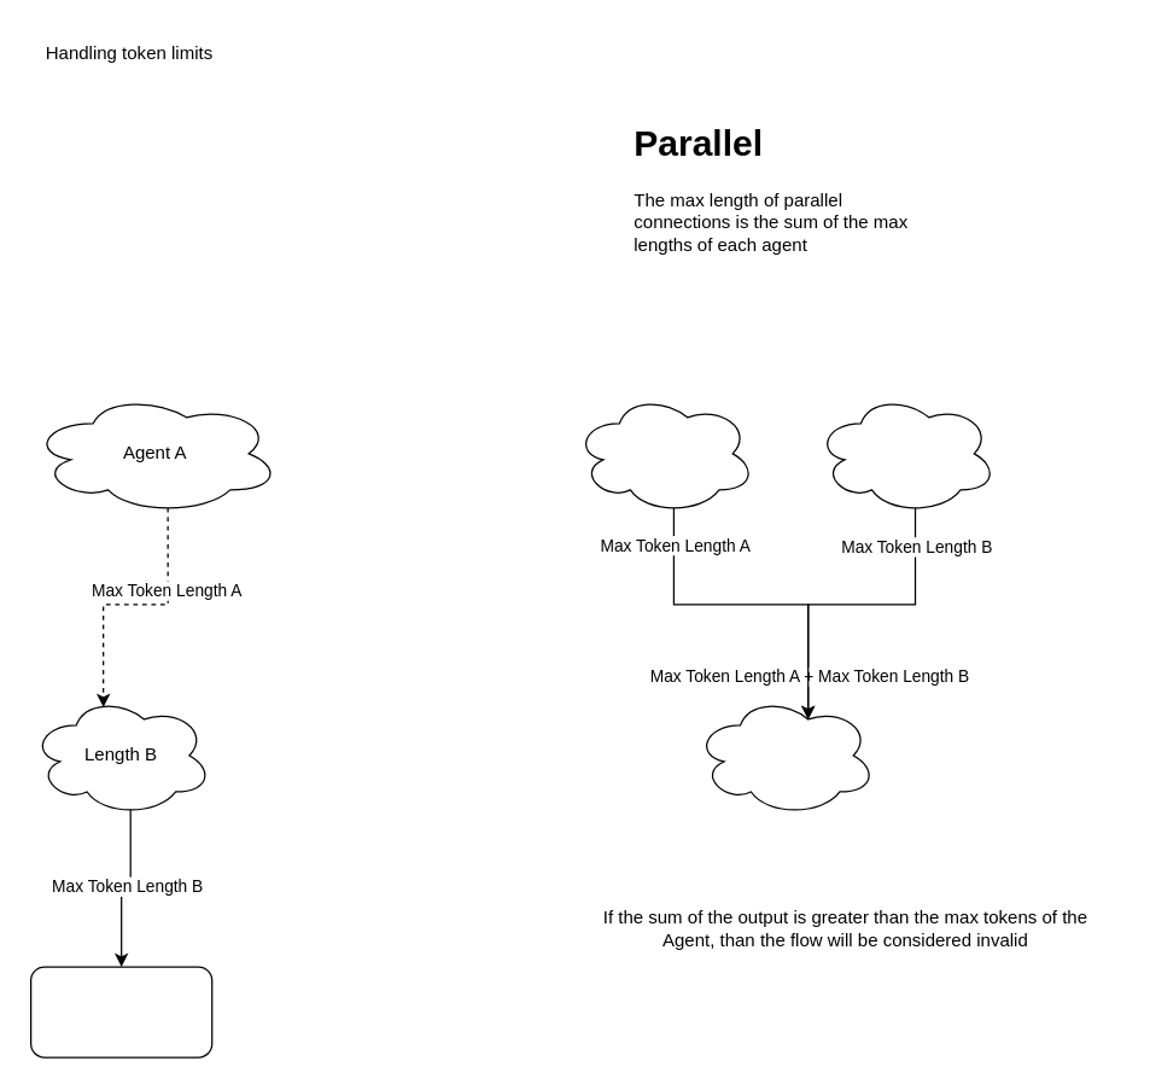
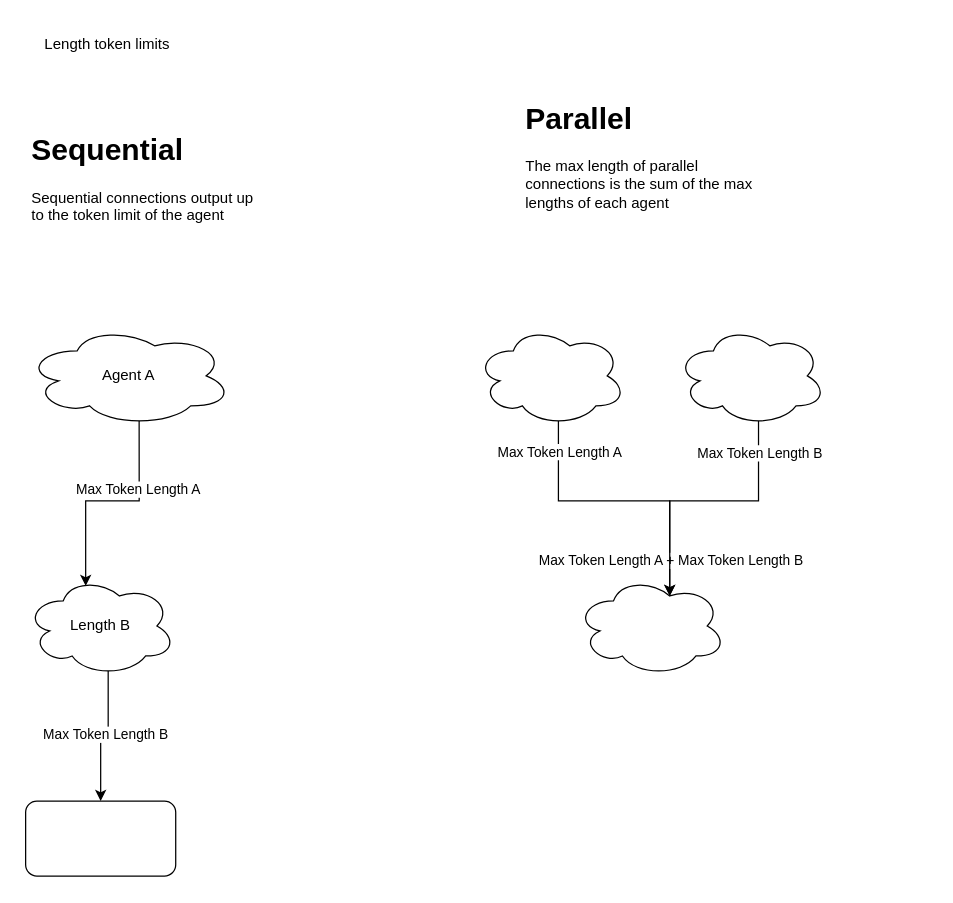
- <mxCell id="2" value="Handling token limits" style="text;html=1;align=center;verticalAlign=middle;resizable=0;points=[];autosize=1;strokeColor=none;fillColor=none;" vertex="1" parent="1"><mxGeometry x="20" y="20" width="130" height="30" as="geometry" /></mxCell>
+ <mxCell id="2" value="Length token limits" style="text;html=1;align=center;verticalAlign=middle;resizable=0;points=[];autosize=1;strokeColor=none;fillColor=none;" vertex="1" parent="1"><mxGeometry x="20" y="20" width="130" height="30" as="geometry" /></mxCell>
+ <mxCell id="3" value="&lt;h1&gt;Sequential&lt;/h1&gt;&lt;p&gt;Sequential connections output up to the token limit of the agent&lt;/p&gt;" style="text;html=1;strokeColor=none;fillColor=none;spacing=5;spacingTop=-20;whiteSpace=wrap;overflow=hidden;rounded=0;" vertex="1" parent="1"><mxGeometry x="20" y="100" width="190" height="80" as="geometry" /></mxCell>
- <mxCell id="5" style="edgeStyle=orthogonalEdgeStyle;rounded=0;orthogonalLoop=1;jettySize=auto;html=1;exitX=0.55;exitY=0.95;exitDx=0;exitDy=0;exitPerimeter=0;entryX=0.4;entryY=0.1;entryDx=0;entryDy=0;entryPerimeter=0;dashed=1;" edge="1" parent="1" source="7" target="10"><mxGeometry relative="1" as="geometry" /></mxCell>
+ <mxCell id="5" style="edgeStyle=orthogonalEdgeStyle;rounded=0;orthogonalLoop=1;jettySize=auto;html=1;exitX=0.55;exitY=0.95;exitDx=0;exitDy=0;exitPerimeter=0;entryX=0.4;entryY=0.1;entryDx=0;entryDy=0;entryPerimeter=0;" edge="1" parent="1" source="7" target="10"><mxGeometry relative="1" as="geometry" /></mxCell>
- <mxCell id="20" value="If the sum of the output is greater than the max tokens of the Agent, than the flow will be considered invalid" style="text;html=1;strokeColor=none;fillColor=none;align=center;verticalAlign=middle;whiteSpace=wrap;rounded=0;" vertex="1" parent="1"><mxGeometry x="380" y="570" width="360" height="90" as="geometry" /></mxCell>
